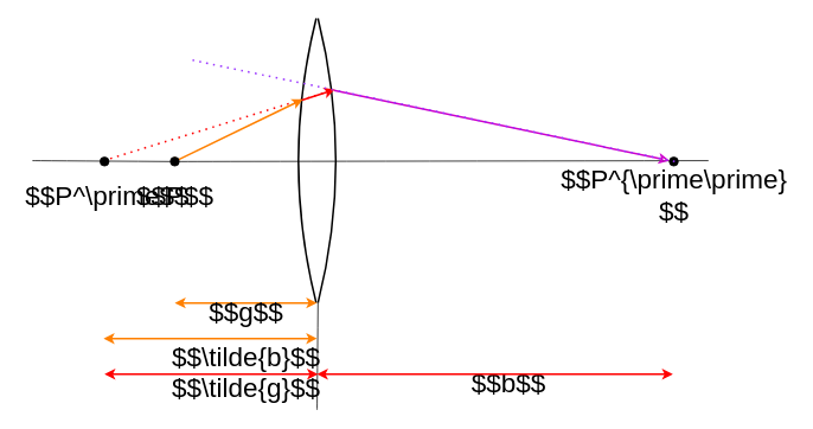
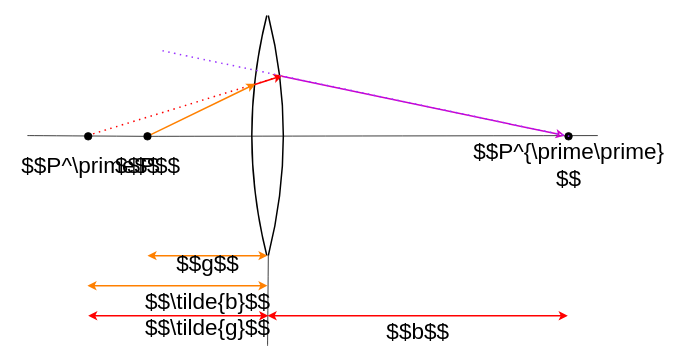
- <mxCell id="20" value="$$b$$" style="text;html=1;resizable=0;autosize=1;align=center;verticalAlign=middle;points=[];fillColor=none;strokeColor=none;rounded=0;fontSize=30;" vertex="1" parent="1"><mxGeometry x="521" y="410" width="100" height="40" as="geometry" /></mxCell>
+ <mxCell id="20" value="$$b$$" style="text;html=1;resizable=0;autosize=1;align=center;verticalAlign=middle;points=[];fillColor=none;strokeColor=none;rounded=0;fontSize=30;" vertex="1" parent="1"><mxGeometry x="506" y="420" width="100" height="40" as="geometry" /></mxCell>
